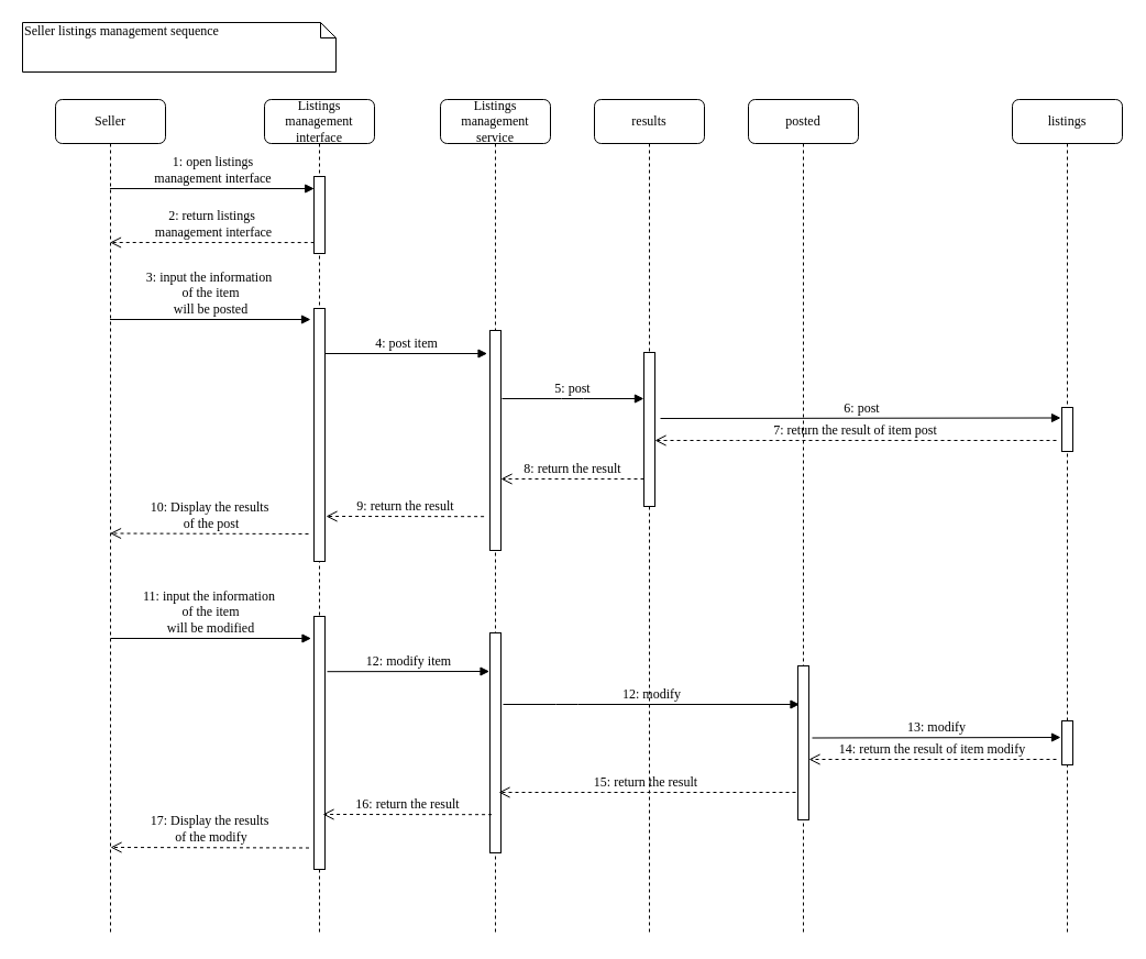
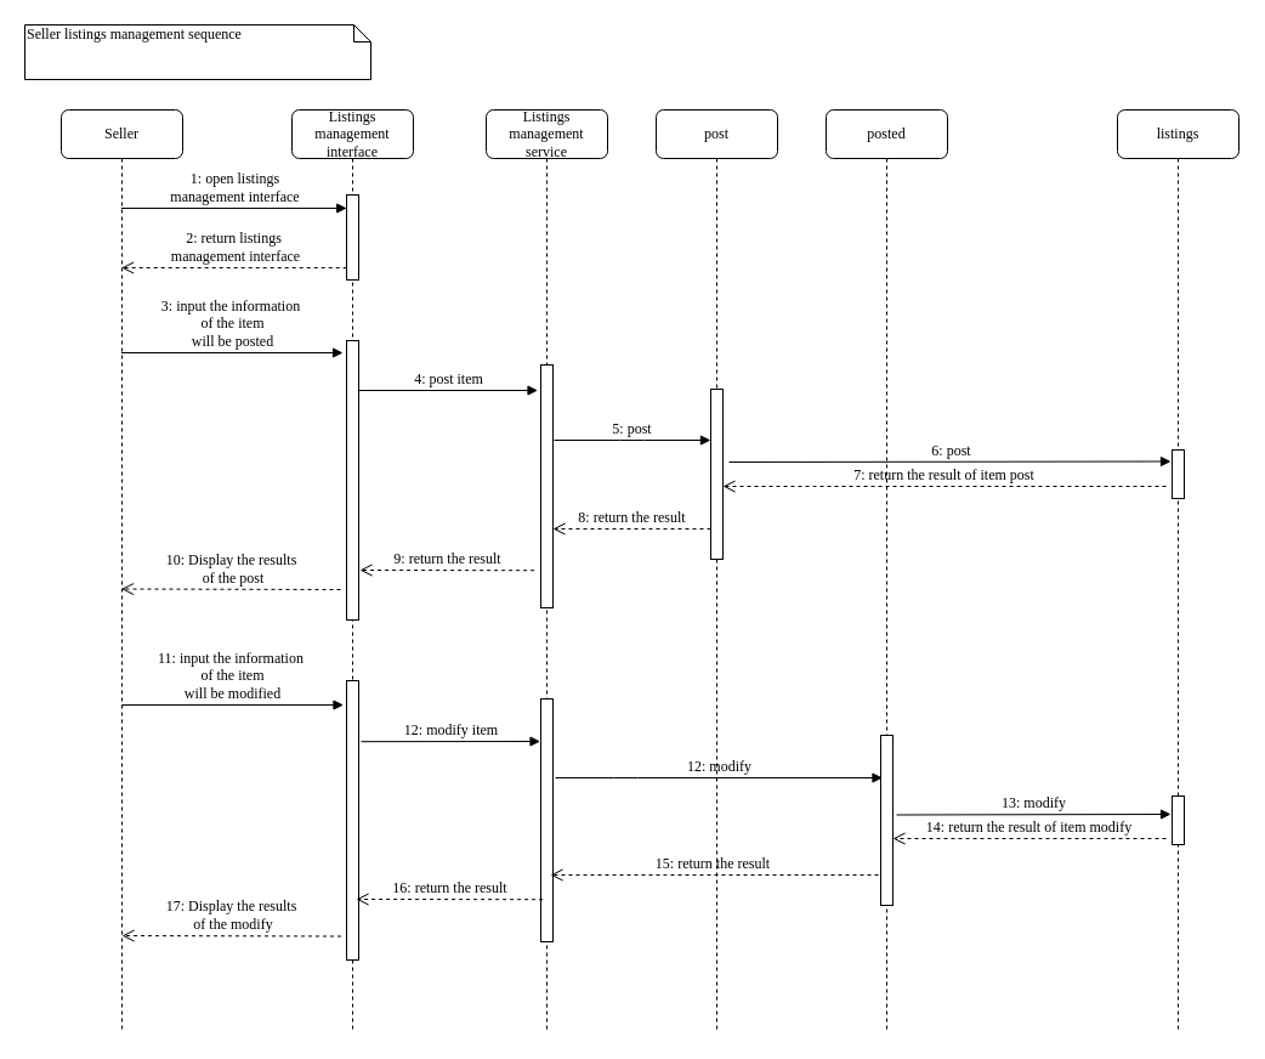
- <mxCell id="9" value="results" style="shape=umlLifeline;perimeter=lifelinePerimeter;whiteSpace=wrap;html=1;container=1;collapsible=0;recursiveResize=0;outlineConnect=0;rounded=1;shadow=0;comic=0;labelBackgroundColor=none;strokeWidth=1;fontFamily=Verdana;fontSize=12;align=center;" parent="1" vertex="1"><mxGeometry x="540" y="90" width="100" height="760" as="geometry" /></mxCell>
+ <mxCell id="9" value="post" style="shape=umlLifeline;perimeter=lifelinePerimeter;whiteSpace=wrap;html=1;container=1;collapsible=0;recursiveResize=0;outlineConnect=0;rounded=1;shadow=0;comic=0;labelBackgroundColor=none;strokeWidth=1;fontFamily=Verdana;fontSize=12;align=center;" parent="1" vertex="1"><mxGeometry x="540" y="90" width="100" height="760" as="geometry" /></mxCell>
